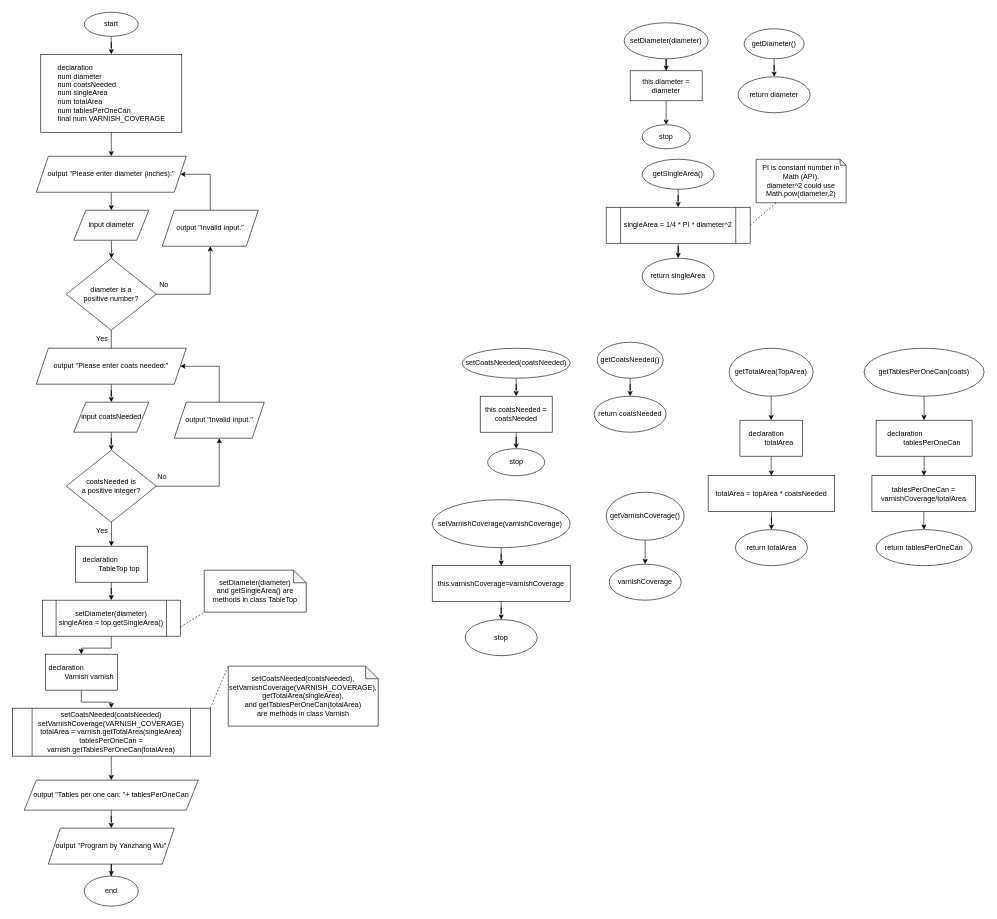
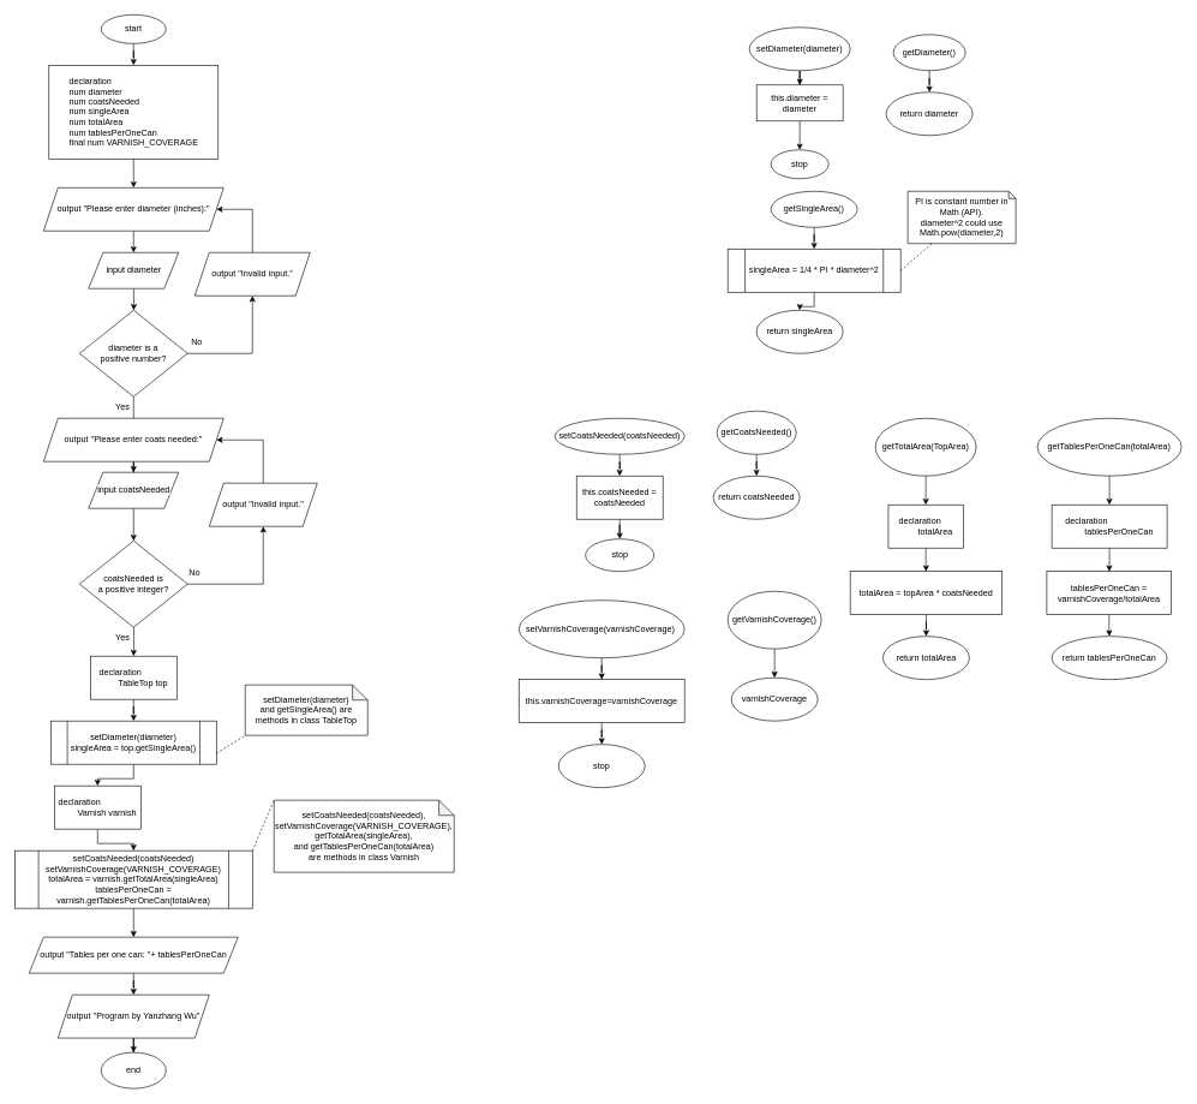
- <mxCell id="58" value="return singleArea" style="ellipse;whiteSpace=wrap;html=1;" parent="1" vertex="1"><mxGeometry x="1070" y="430" width="120" height="60" as="geometry" /></mxCell>
+ <mxCell id="58" value="return singleArea" style="ellipse;whiteSpace=wrap;html=1;" parent="1" vertex="1"><mxGeometry x="1050" y="430" width="120" height="60" as="geometry" /></mxCell>
- <mxCell id="83" value="getTablesPerOneCan(coats)" style="ellipse;whiteSpace=wrap;html=1;" parent="1" vertex="1"><mxGeometry x="1440" y="580" width="200" height="80" as="geometry" /></mxCell>
+ <mxCell id="83" value="getTablesPerOneCan(totalArea)" style="ellipse;whiteSpace=wrap;html=1;" parent="1" vertex="1"><mxGeometry x="1440" y="580" width="200" height="80" as="geometry" /></mxCell>
- <mxCell id="21" value="&lt;span style=&quot;color: rgb(0, 0, 0); font-family: Helvetica; font-size: 12px; font-style: normal; font-variant-ligatures: normal; font-variant-caps: normal; font-weight: 400; letter-spacing: normal; orphans: 2; text-align: center; text-indent: 0px; text-transform: none; widows: 2; word-spacing: 0px; -webkit-text-stroke-width: 0px; background-color: rgb(248, 249, 250); text-decoration-thickness: initial; text-decoration-style: initial; text-decoration-color: initial; float: none; display: inline !important;&quot;&gt;input coatsNeeded&lt;/span&gt;" style="shape=parallelogram;perimeter=parallelogramPerimeter;whiteSpace=wrap;html=1;fixedSize=1;" parent="1" vertex="1"><mxGeometry x="122.5" y="670" width="125" height="50" as="geometry" /></mxCell>
+ <mxCell id="21" value="&lt;span style=&quot;color: rgb(0, 0, 0); font-family: Helvetica; font-size: 12px; font-style: normal; font-variant-ligatures: normal; font-variant-caps: normal; font-weight: 400; letter-spacing: normal; orphans: 2; text-align: center; text-indent: 0px; text-transform: none; widows: 2; word-spacing: 0px; -webkit-text-stroke-width: 0px; background-color: rgb(248, 249, 250); text-decoration-thickness: initial; text-decoration-style: initial; text-decoration-color: initial; float: none; display: inline !important;&quot;&gt;input coatsNeeded&lt;/span&gt;" style="shape=parallelogram;perimeter=parallelogramPerimeter;whiteSpace=wrap;html=1;fixedSize=1;" parent="1" vertex="1"><mxGeometry x="122.5" y="655" width="125" height="50" as="geometry" /></mxCell>
